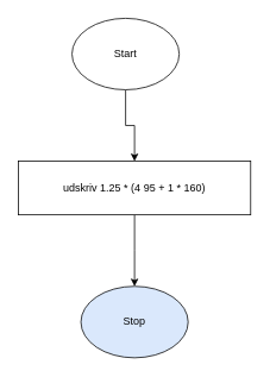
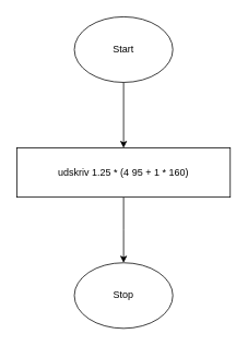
- <mxCell id="5" value="Start" style="ellipse;whiteSpace=wrap;html=1;" vertex="1" parent="1"><mxGeometry x="80" y="20" width="120" height="80" as="geometry" /></mxCell>
+ <mxCell id="5" value="Start" style="ellipse;whiteSpace=wrap;html=1;" vertex="1" parent="1"><mxGeometry x="90" y="20" width="120" height="80" as="geometry" /></mxCell>
- <mxCell id="6" value="&lt;div&gt;Stop&lt;/div&gt;" style="ellipse;whiteSpace=wrap;html=1;fillColor=#dae8fc;" vertex="1" parent="1"><mxGeometry x="90" y="320" width="120" height="80" as="geometry" /></mxCell>
+ <mxCell id="6" value="&lt;div&gt;Stop&lt;/div&gt;" style="ellipse;whiteSpace=wrap;html=1;" vertex="1" parent="1"><mxGeometry x="90" y="320" width="120" height="80" as="geometry" /></mxCell>
